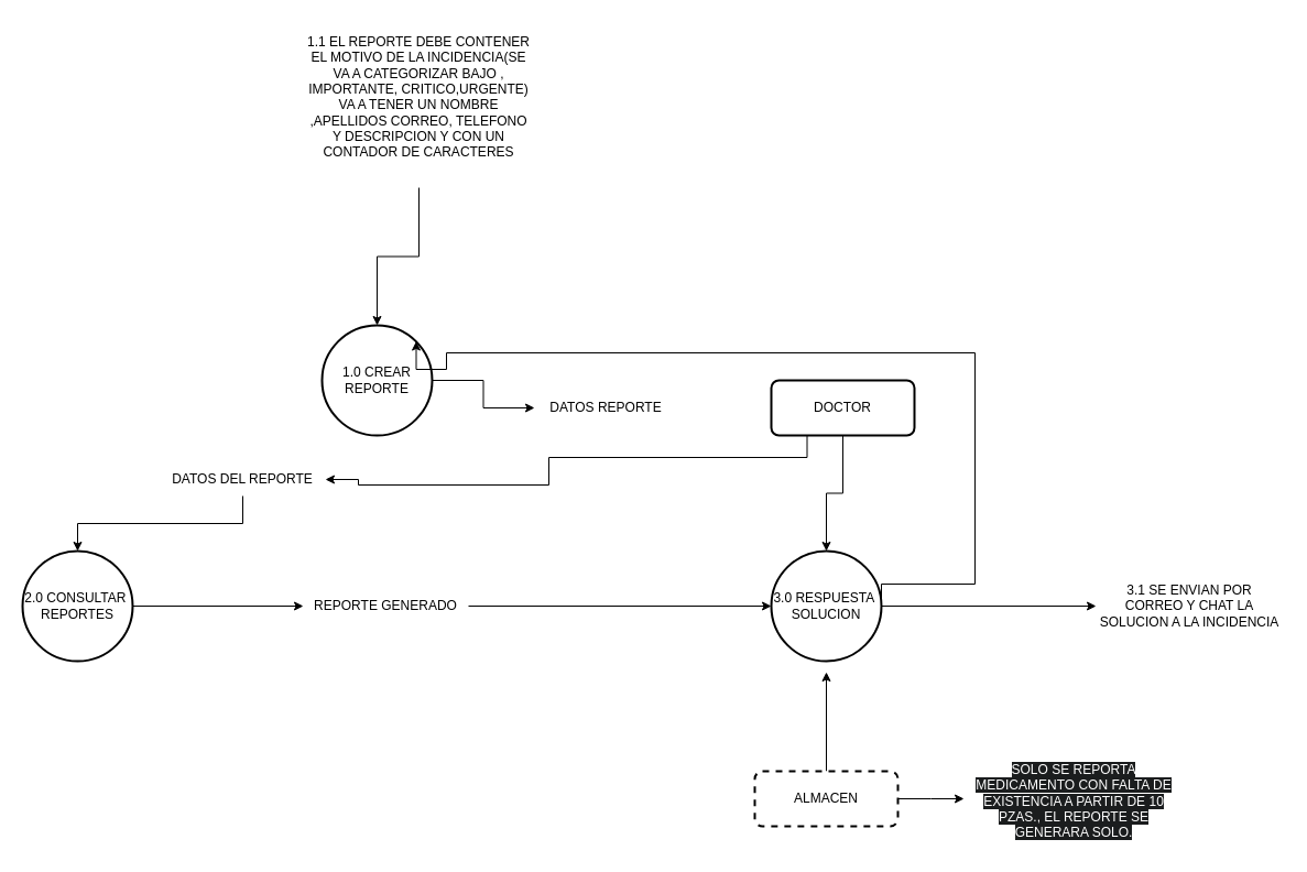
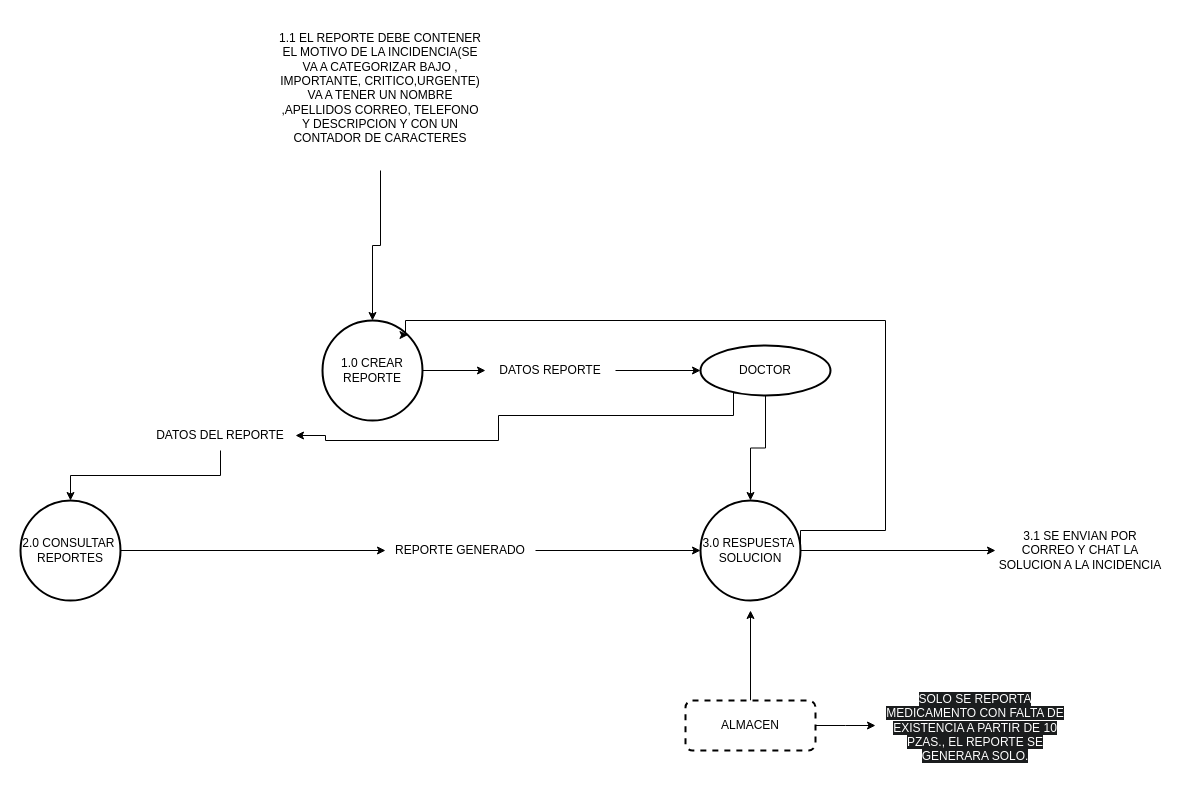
- <mxCell id="4" value="1.0 CREAR REPORTE" style="strokeWidth=2;html=1;shape=mxgraph.flowchart.start_2;whiteSpace=wrap;" vertex="1" parent="1"><mxGeometry x="292" y="295" width="100" height="100" as="geometry" /></mxCell>
+ <mxCell id="4" value="1.0 CREAR REPORTE" style="strokeWidth=2;html=1;shape=mxgraph.flowchart.start_2;whiteSpace=wrap;" vertex="1" parent="1"><mxGeometry x="322" y="320" width="100" height="100" as="geometry" /></mxCell>
+ <mxCell id="3" style="edgeStyle=orthogonalEdgeStyle;rounded=0;orthogonalLoop=1;jettySize=auto;html=1;exitX=1;exitY=0.5;exitDx=0;exitDy=0;exitPerimeter=0;entryX=0;entryY=0.5;entryDx=0;entryDy=0;" edge="1" parent="1" source="12" target="5"><mxGeometry relative="1" as="geometry" /></mxCell>
- <mxCell id="5" value="DOCTOR" style="rounded=1;whiteSpace=wrap;html=1;absoluteArcSize=1;arcSize=14;strokeWidth=2;" vertex="1" parent="1"><mxGeometry x="700" y="345" width="130" height="50" as="geometry" /></mxCell>
+ <mxCell id="5" value="DOCTOR" style="ellipse;whiteSpace=wrap;html=1;absoluteArcSize=1;arcSize=14;strokeWidth=2;" vertex="1" parent="1"><mxGeometry x="700" y="345" width="130" height="50" as="geometry" /></mxCell>
- <mxCell id="16" value="REPORTE GENERADO" style="text;html=1;align=center;verticalAlign=middle;whiteSpace=wrap;rounded=0;" vertex="1" parent="1"><mxGeometry x="275" y="535" width="150" height="30" as="geometry" /></mxCell>
+ <mxCell id="16" value="REPORTE GENERADO" style="text;html=1;align=center;verticalAlign=middle;whiteSpace=wrap;rounded=0;" vertex="1" parent="1"><mxGeometry x="385" y="535" width="150" height="30" as="geometry" /></mxCell>
